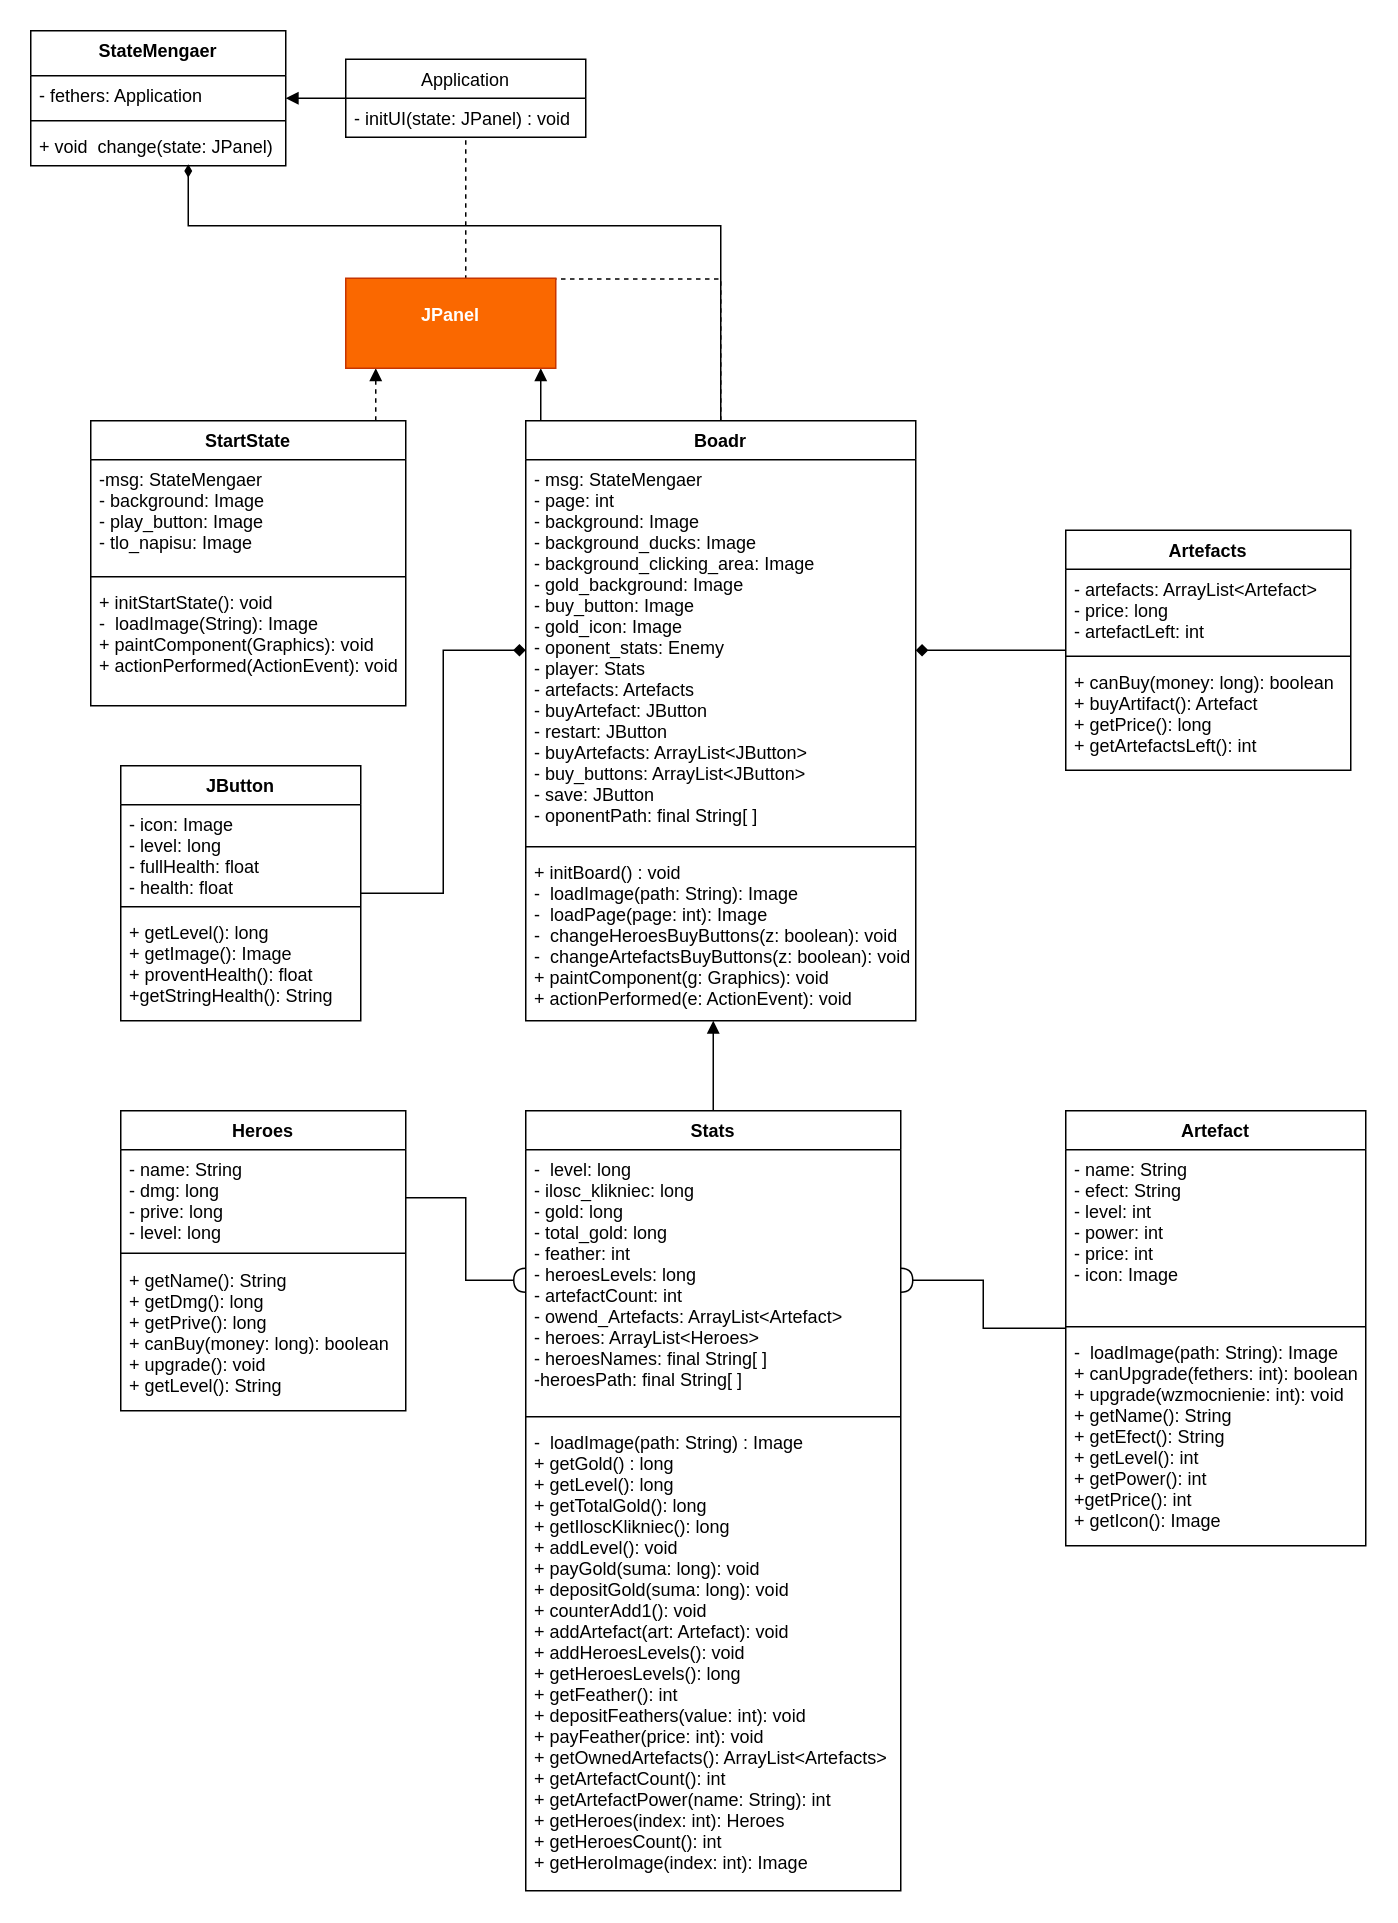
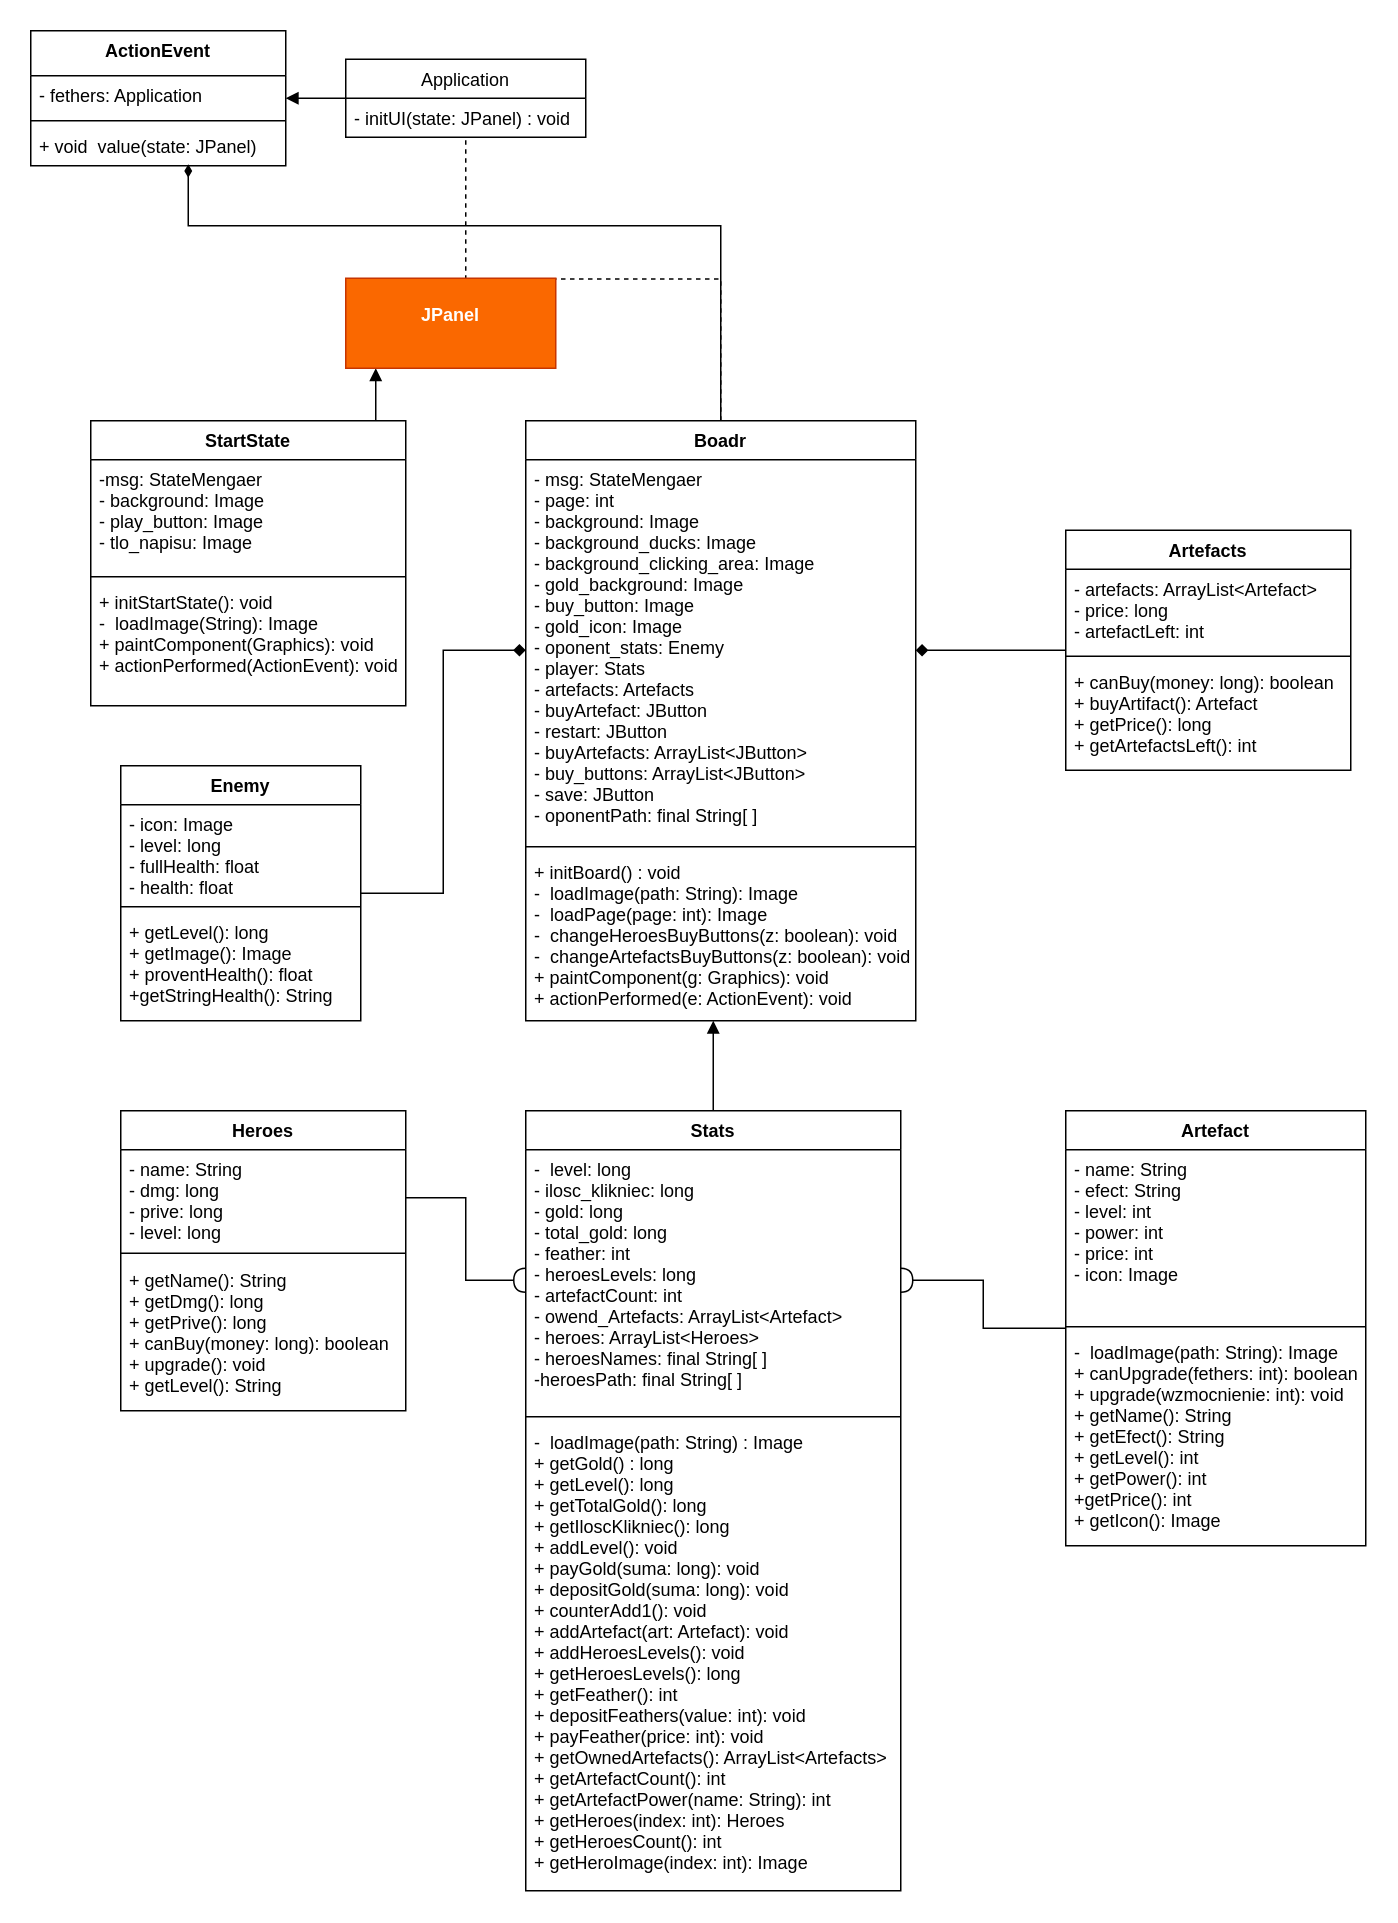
- <mxCell id="2" value="StateMengaer" style="swimlane;fontStyle=1;align=center;verticalAlign=top;childLayout=stackLayout;horizontal=1;startSize=30;horizontalStack=0;resizeParent=1;resizeParentMax=0;resizeLast=0;collapsible=1;marginBottom=0;" parent="1" vertex="1"><mxGeometry x="20" y="20" width="170" height="90" as="geometry" /></mxCell>
+ <mxCell id="2" value="ActionEvent" style="swimlane;fontStyle=1;align=center;verticalAlign=top;childLayout=stackLayout;horizontal=1;startSize=30;horizontalStack=0;resizeParent=1;resizeParentMax=0;resizeLast=0;collapsible=1;marginBottom=0;" parent="1" vertex="1"><mxGeometry x="20" y="20" width="170" height="90" as="geometry" /></mxCell>
- <mxCell id="5" value="+ void  change(state: JPanel) " style="text;strokeColor=none;fillColor=none;align=left;verticalAlign=top;spacingLeft=4;spacingRight=4;overflow=hidden;rotatable=0;points=[[0,0.5],[1,0.5]];portConstraint=eastwest;" parent="2" vertex="1"><mxGeometry y="64" width="170" height="26" as="geometry" /></mxCell>
+ <mxCell id="5" value="+ void  value(state: JPanel) " style="text;strokeColor=none;fillColor=none;align=left;verticalAlign=top;spacingLeft=4;spacingRight=4;overflow=hidden;rotatable=0;points=[[0,0.5],[1,0.5]];portConstraint=eastwest;" parent="2" vertex="1"><mxGeometry y="64" width="170" height="26" as="geometry" /></mxCell>
- <mxCell id="40" style="edgeStyle=elbowEdgeStyle;rounded=0;orthogonalLoop=1;jettySize=auto;html=1;endArrow=block;endFill=1;dashed=1;" parent="1" source="41" target="45" edge="1"><mxGeometry relative="1" as="geometry" /></mxCell>
+ <mxCell id="40" style="edgeStyle=elbowEdgeStyle;rounded=0;orthogonalLoop=1;jettySize=auto;html=1;endArrow=block;endFill=1;" parent="1" source="41" target="45" edge="1"><mxGeometry relative="1" as="geometry" /></mxCell>
- <mxCell id="10" style="edgeStyle=elbowEdgeStyle;rounded=0;orthogonalLoop=1;jettySize=auto;html=1;endArrow=block;endFill=1;" parent="1" source="12" target="45" edge="1"><mxGeometry relative="1" as="geometry" /></mxCell>
- <mxCell id="36" value="JButton" style="swimlane;fontStyle=1;align=center;verticalAlign=top;childLayout=stackLayout;horizontal=1;startSize=26;horizontalStack=0;resizeParent=1;resizeParentMax=0;resizeLast=0;collapsible=1;marginBottom=0;" parent="1" vertex="1"><mxGeometry x="80" y="510" width="160" height="170" as="geometry" /></mxCell>
+ <mxCell id="36" value="Enemy" style="swimlane;fontStyle=1;align=center;verticalAlign=top;childLayout=stackLayout;horizontal=1;startSize=26;horizontalStack=0;resizeParent=1;resizeParentMax=0;resizeLast=0;collapsible=1;marginBottom=0;" parent="1" vertex="1"><mxGeometry x="80" y="510" width="160" height="170" as="geometry" /></mxCell>
